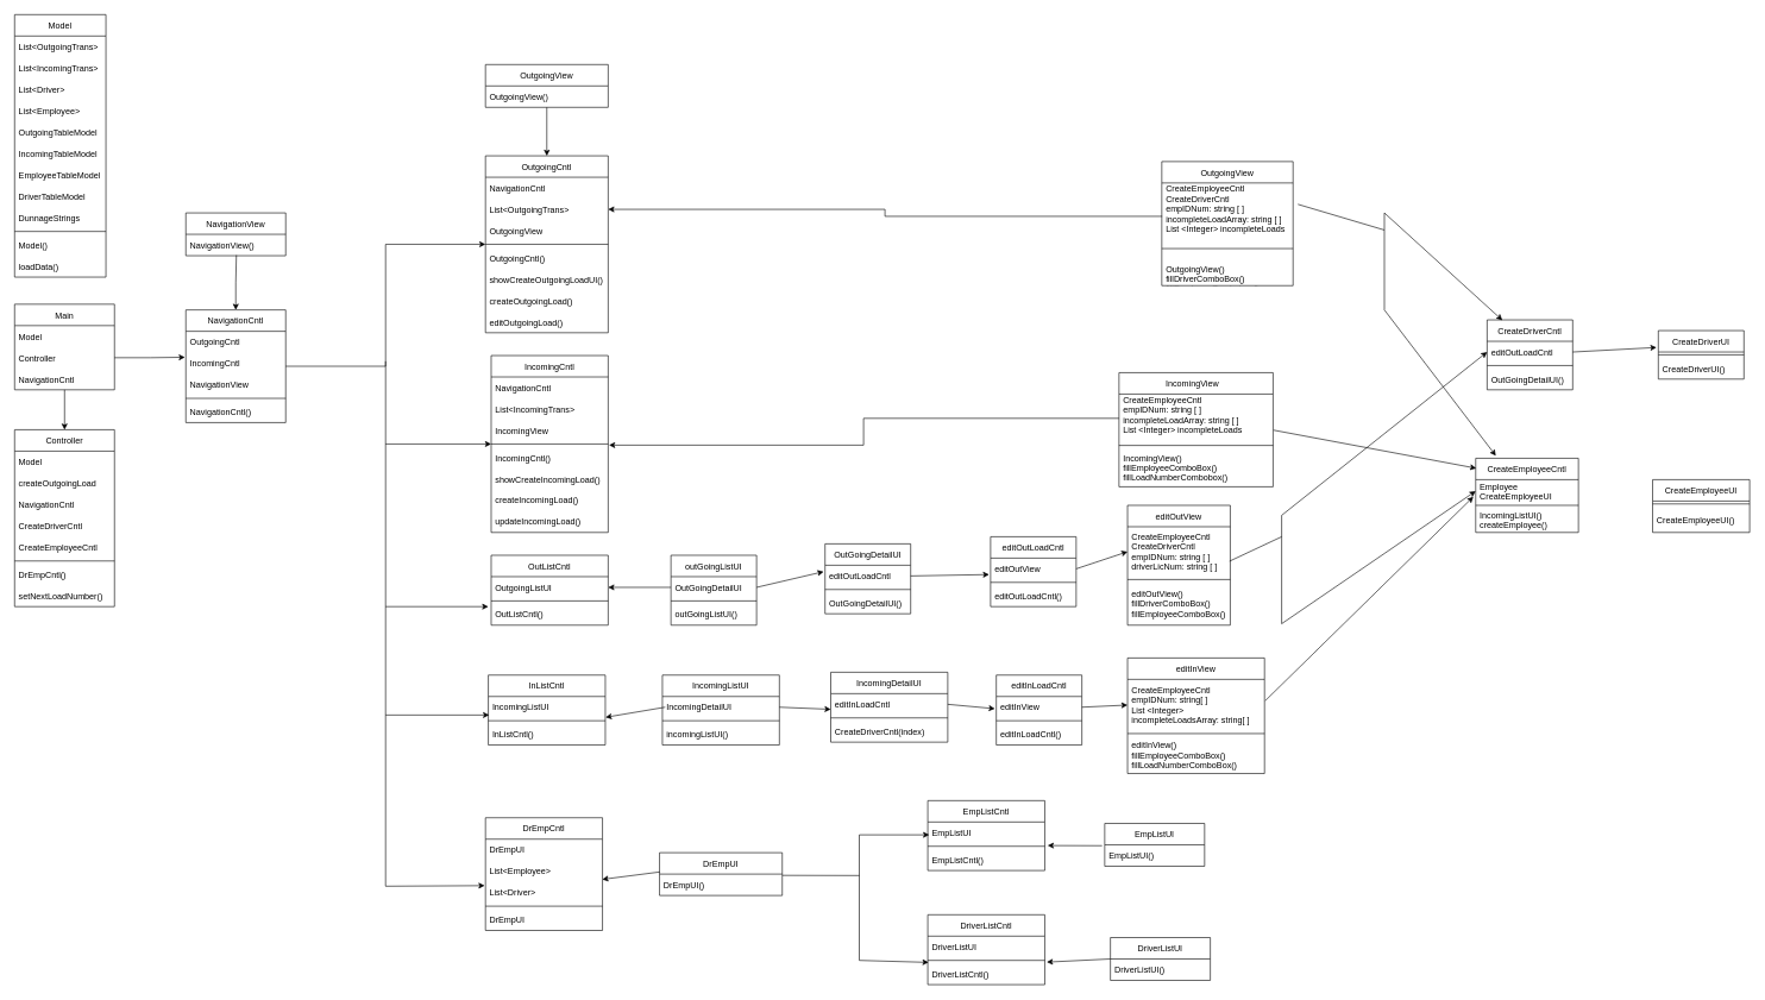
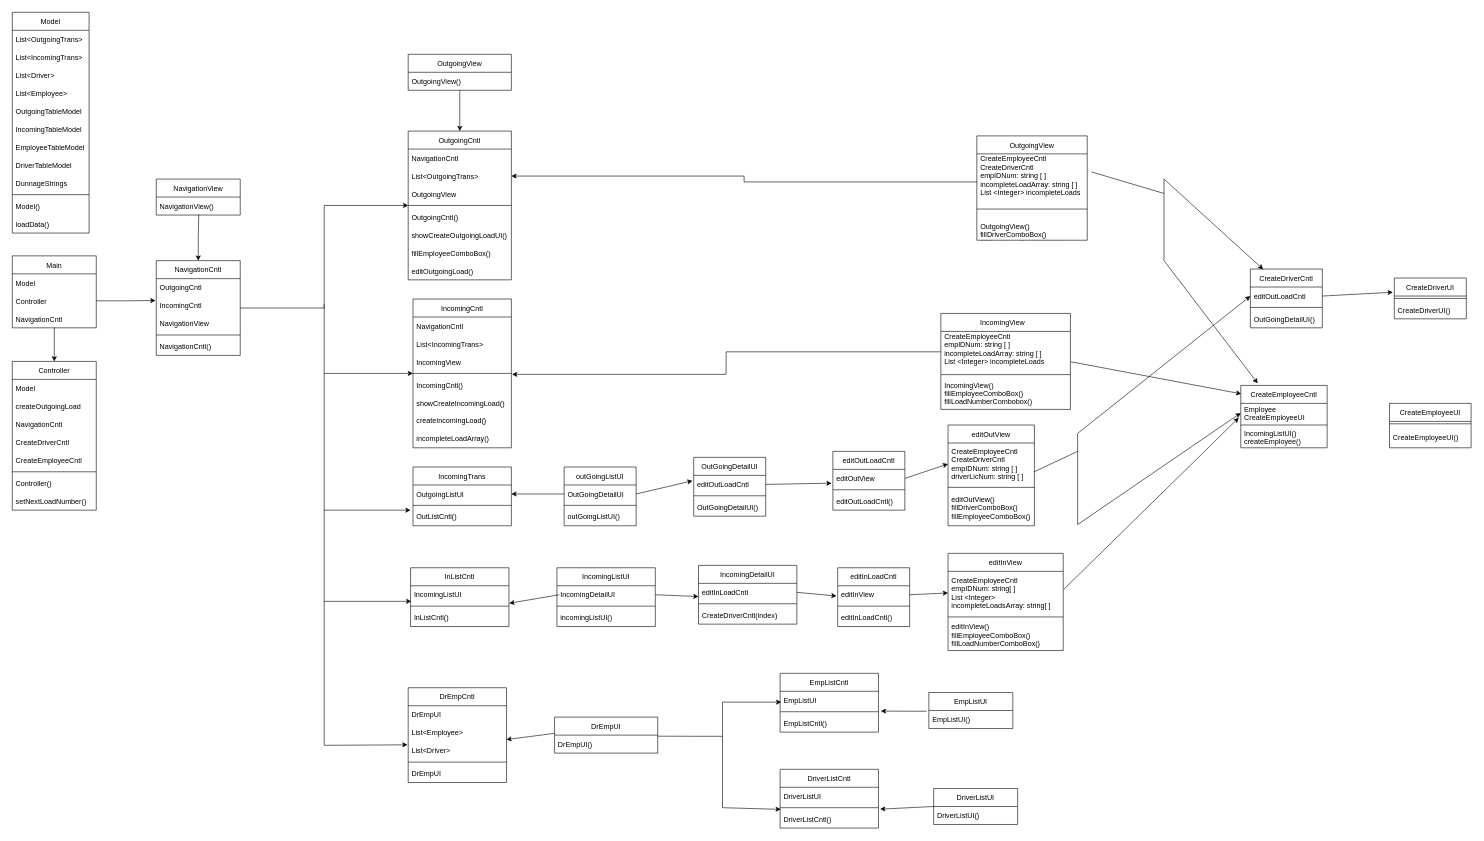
- <mxCell id="48" value="createOutgoingLoad()" style="text;strokeColor=none;fillColor=none;align=left;verticalAlign=middle;spacingLeft=4;spacingRight=4;overflow=hidden;points=[[0,0.5],[1,0.5]];portConstraint=eastwest;rotatable=0;" parent="41" vertex="1"><mxGeometry y="188" width="172" height="30" as="geometry" /></mxCell>
+ <mxCell id="48" value="fillEmployeeComboBox()" style="text;strokeColor=none;fillColor=none;align=left;verticalAlign=middle;spacingLeft=4;spacingRight=4;overflow=hidden;points=[[0,0.5],[1,0.5]];portConstraint=eastwest;rotatable=0;" parent="41" vertex="1"><mxGeometry y="188" width="172" height="30" as="geometry" /></mxCell>
- <mxCell id="61" value="updateIncomingLoad()" style="text;strokeColor=none;fillColor=none;align=left;verticalAlign=middle;spacingLeft=4;spacingRight=4;overflow=hidden;points=[[0,0.5],[1,0.5]];portConstraint=eastwest;rotatable=0;" parent="53" vertex="1"><mxGeometry y="218" width="164" height="30" as="geometry" /></mxCell>
+ <mxCell id="61" value="incompleteLoadArray()" style="text;strokeColor=none;fillColor=none;align=left;verticalAlign=middle;spacingLeft=4;spacingRight=4;overflow=hidden;points=[[0,0.5],[1,0.5]];portConstraint=eastwest;rotatable=0;" parent="53" vertex="1"><mxGeometry y="218" width="164" height="30" as="geometry" /></mxCell>
- <mxCell id="65" value="OutListCntl" style="swimlane;fontStyle=0;childLayout=stackLayout;horizontal=1;startSize=30;horizontalStack=0;resizeParent=1;resizeParentMax=0;resizeLast=0;collapsible=1;marginBottom=0;" parent="1" vertex="1"><mxGeometry x="688" y="778" width="164" height="98" as="geometry" /></mxCell>
+ <mxCell id="65" value="IncomingTrans" style="swimlane;fontStyle=0;childLayout=stackLayout;horizontal=1;startSize=30;horizontalStack=0;resizeParent=1;resizeParentMax=0;resizeLast=0;collapsible=1;marginBottom=0;" parent="1" vertex="1"><mxGeometry x="688" y="778" width="164" height="98" as="geometry" /></mxCell>
- <mxCell id="27" value="DrEmpCntl()" style="text;strokeColor=none;fillColor=none;align=left;verticalAlign=middle;spacingLeft=4;spacingRight=4;overflow=hidden;points=[[0,0.5],[1,0.5]];portConstraint=eastwest;rotatable=0;" parent="20" vertex="1"><mxGeometry y="188" width="140" height="30" as="geometry" /></mxCell>
+ <mxCell id="27" value="Controller()" style="text;strokeColor=none;fillColor=none;align=left;verticalAlign=middle;spacingLeft=4;spacingRight=4;overflow=hidden;points=[[0,0.5],[1,0.5]];portConstraint=eastwest;rotatable=0;" parent="20" vertex="1"><mxGeometry y="188" width="140" height="30" as="geometry" /></mxCell>
